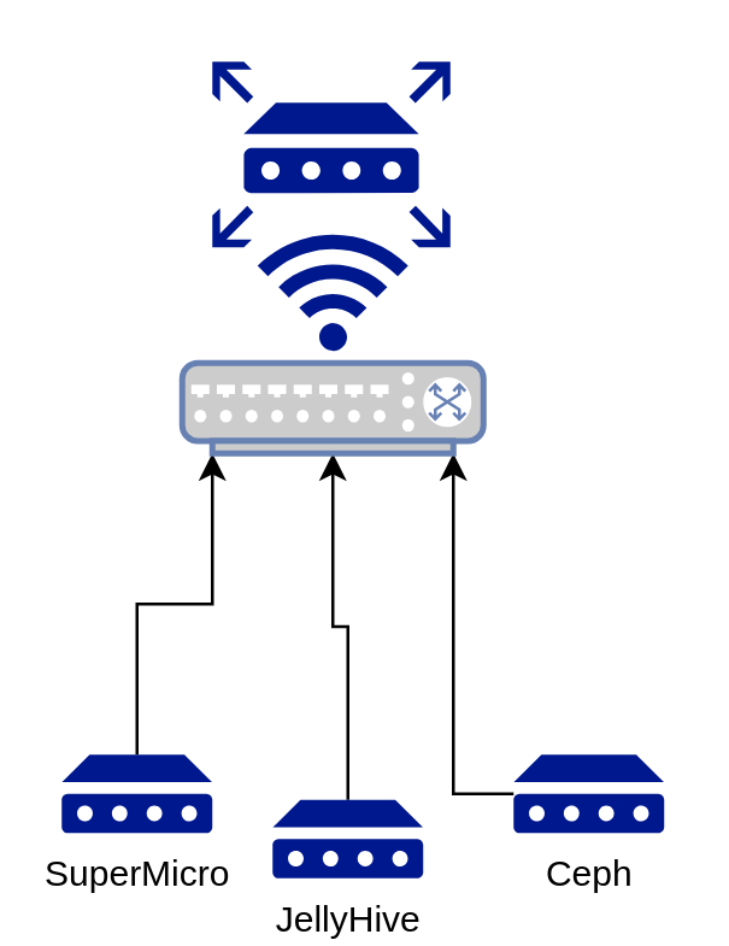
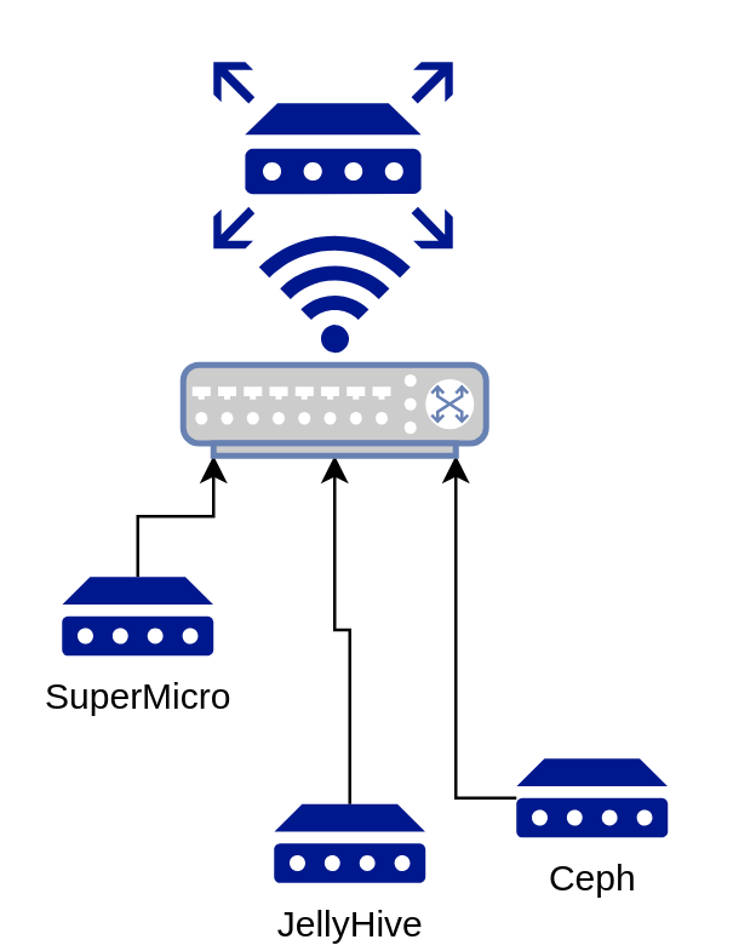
- <mxCell id="3" value="SuperMicro" style="sketch=0;aspect=fixed;pointerEvents=1;shadow=0;dashed=0;html=1;strokeColor=none;labelPosition=center;verticalLabelPosition=bottom;verticalAlign=top;align=center;fillColor=#00188D;shape=mxgraph.mscae.enterprise.device" parent="1" vertex="1"><mxGeometry x="20" y="250" width="50" height="26" as="geometry" /></mxCell>
+ <mxCell id="3" value="SuperMicro" style="sketch=0;aspect=fixed;pointerEvents=1;shadow=0;dashed=0;html=1;strokeColor=none;labelPosition=center;verticalLabelPosition=bottom;verticalAlign=top;align=center;fillColor=#00188D;shape=mxgraph.mscae.enterprise.device" parent="1" vertex="1"><mxGeometry x="20" y="190" width="50" height="26" as="geometry" /></mxCell>
